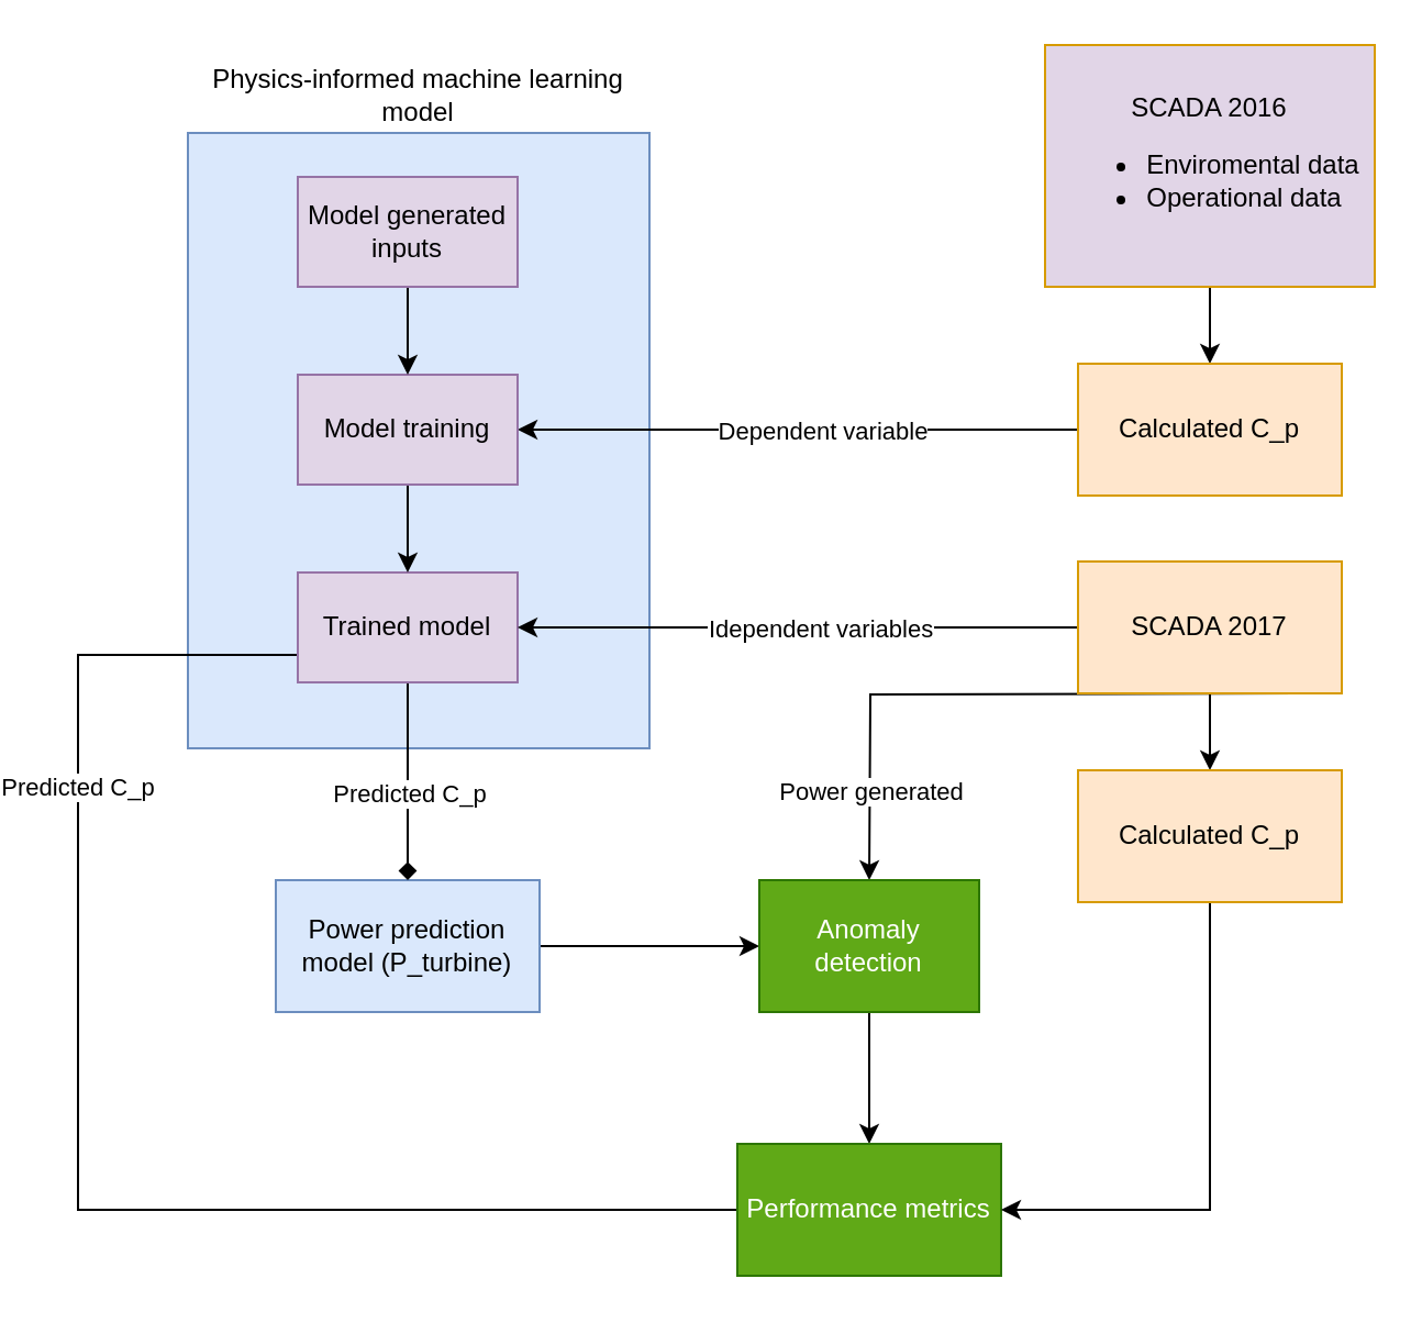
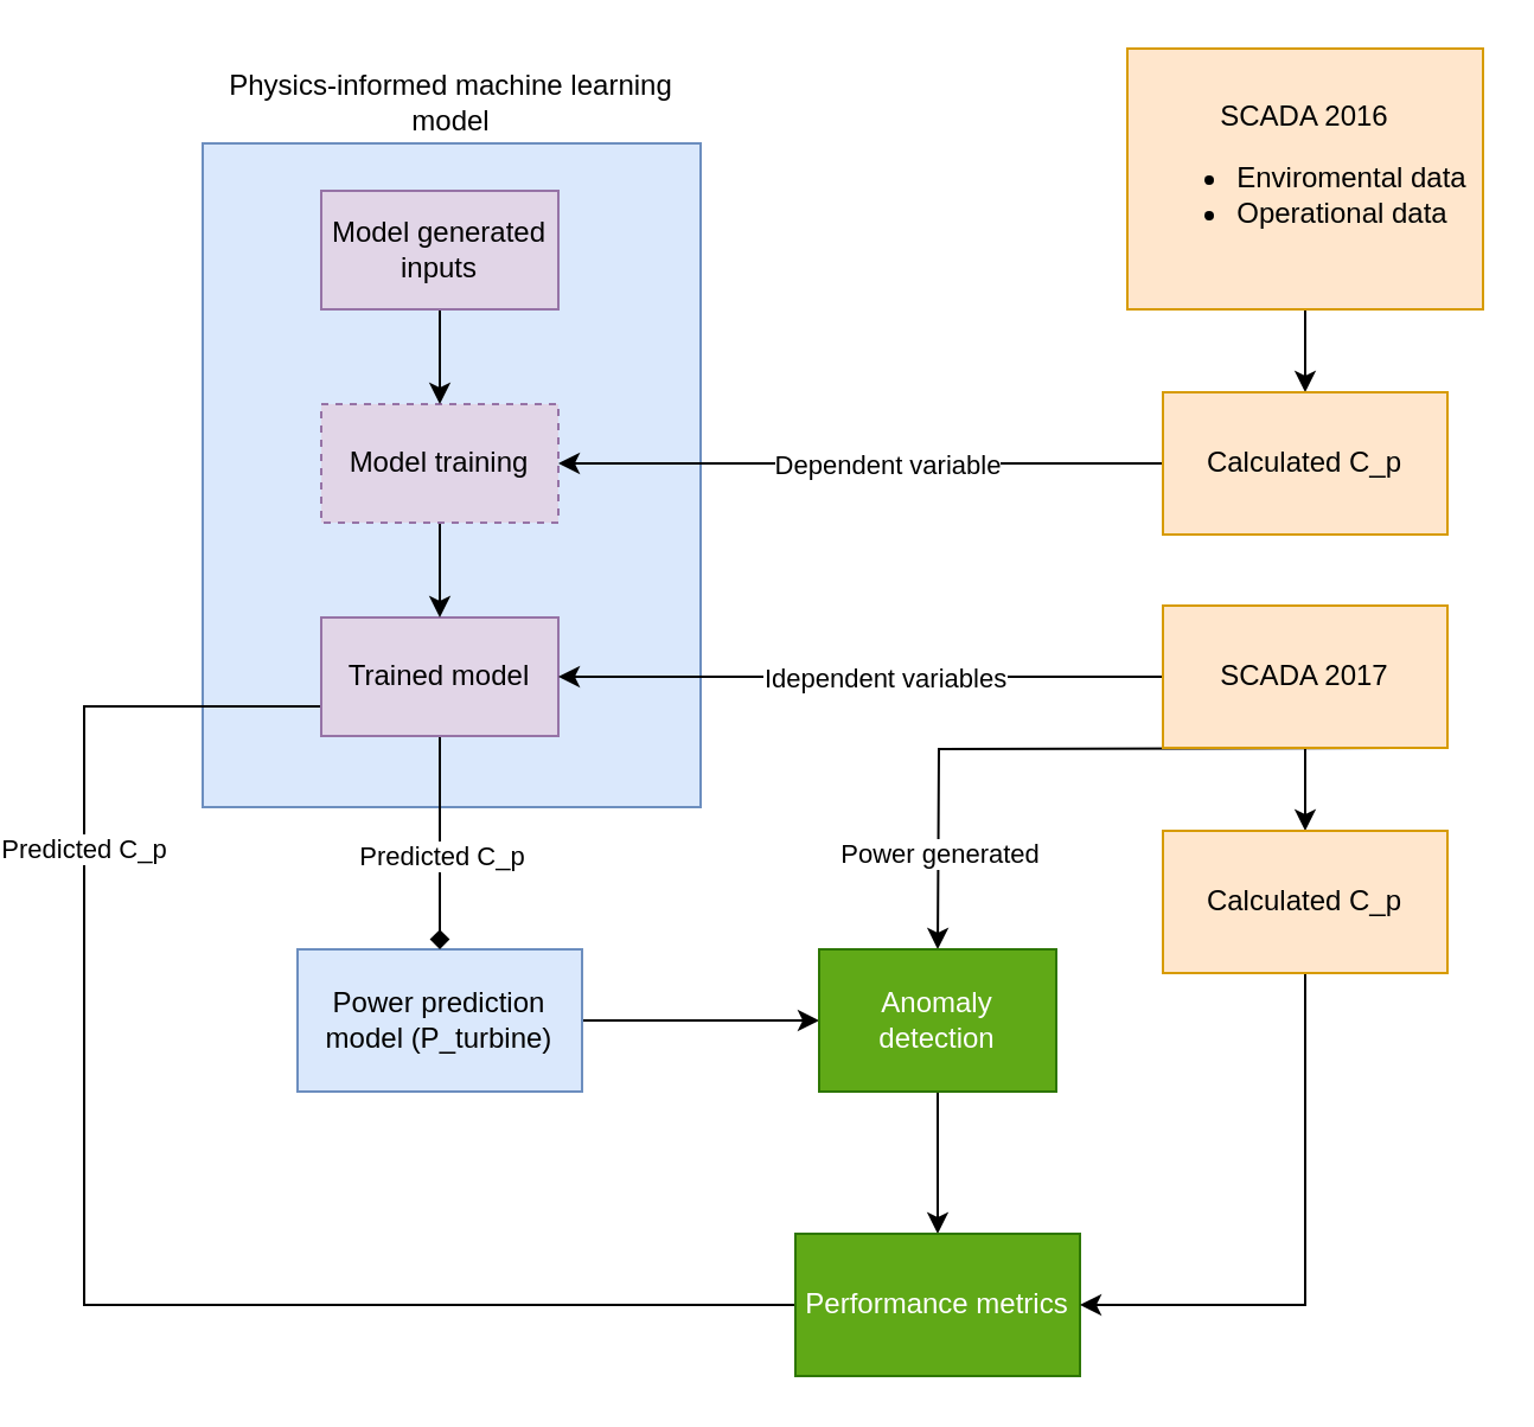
- <mxCell id="13" value="SCADA 2016&lt;div&gt;&lt;ul&gt;&lt;li&gt;Enviromental data&lt;/li&gt;&lt;li style=&quot;text-align: left;&quot;&gt;Operational data&lt;/li&gt;&lt;/ul&gt;&lt;/div&gt;" style="rounded=0;whiteSpace=wrap;html=1;fillColor=#e1d5e7;strokeColor=#d79b00;" parent="1" vertex="1"><mxGeometry x="460" y="20" width="150" height="110" as="geometry" /></mxCell>
+ <mxCell id="13" value="SCADA 2016&lt;div&gt;&lt;ul&gt;&lt;li&gt;Enviromental data&lt;/li&gt;&lt;li style=&quot;text-align: left;&quot;&gt;Operational data&lt;/li&gt;&lt;/ul&gt;&lt;/div&gt;" style="rounded=0;whiteSpace=wrap;html=1;fillColor=#ffe6cc;strokeColor=#d79b00;" parent="1" vertex="1"><mxGeometry x="460" y="20" width="150" height="110" as="geometry" /></mxCell>
- <mxCell id="22" value="Model training" style="rounded=0;whiteSpace=wrap;html=1;fillColor=#e1d5e7;strokeColor=#9673a6;" parent="1" vertex="1"><mxGeometry x="120" y="170" width="100" height="50" as="geometry" /></mxCell>
+ <mxCell id="22" value="Model training" style="rounded=0;whiteSpace=wrap;html=1;fillColor=#e1d5e7;strokeColor=#9673a6;dashed=1;" parent="1" vertex="1"><mxGeometry x="120" y="170" width="100" height="50" as="geometry" /></mxCell>
